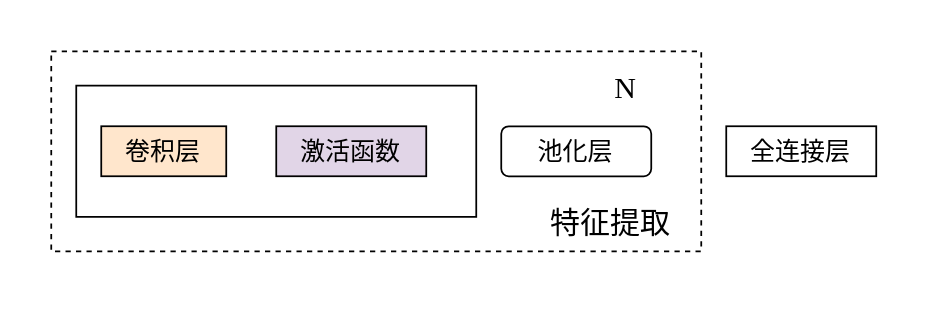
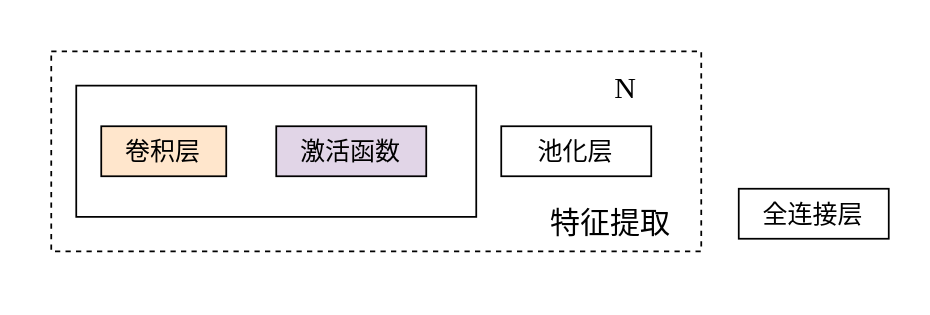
- <mxCell id="6" value="&lt;font style=&quot;font-size: 10px;&quot;&gt;池化层&lt;/font&gt;" style="whiteSpace=wrap;html=1;fontSize=12;fontFamily=宋体;strokeWidth=0.7;fontSource=https%3A%2F%2Ffonts.googleapis.com%2Fcss%3Ffamily%3D%25E5%25AE%258B%25E4%25BD%2593;rounded=1;" vertex="1" parent="1"><mxGeometry x="200" y="50" width="60" height="20" as="geometry" /></mxCell>
+ <mxCell id="6" value="&lt;font style=&quot;font-size: 10px;&quot;&gt;池化层&lt;/font&gt;" style="rounded=0;whiteSpace=wrap;html=1;fontSize=12;fontFamily=宋体;strokeWidth=0.7;fontSource=https%3A%2F%2Ffonts.googleapis.com%2Fcss%3Ffamily%3D%25E5%25AE%258B%25E4%25BD%2593;" vertex="1" parent="1"><mxGeometry x="200" y="50" width="60" height="20" as="geometry" /></mxCell>
- <mxCell id="7" value="&lt;font style=&quot;font-size: 10px;&quot;&gt;全连接层&lt;/font&gt;" style="rounded=0;whiteSpace=wrap;html=1;fontSize=12;fontFamily=宋体;strokeWidth=0.7;fontSource=https%3A%2F%2Ffonts.googleapis.com%2Fcss%3Ffamily%3D%25E5%25AE%258B%25E4%25BD%2593;" vertex="1" parent="1"><mxGeometry x="290" y="50" width="60" height="20" as="geometry" /></mxCell>
+ <mxCell id="7" value="&lt;font style=&quot;font-size: 10px;&quot;&gt;全连接层&lt;/font&gt;" style="rounded=0;whiteSpace=wrap;html=1;fontSize=12;fontFamily=宋体;strokeWidth=0.7;fontSource=https%3A%2F%2Ffonts.googleapis.com%2Fcss%3Ffamily%3D%25E5%25AE%258B%25E4%25BD%2593;" vertex="1" parent="1"><mxGeometry x="295" y="75" width="60" height="20" as="geometry" /></mxCell>
